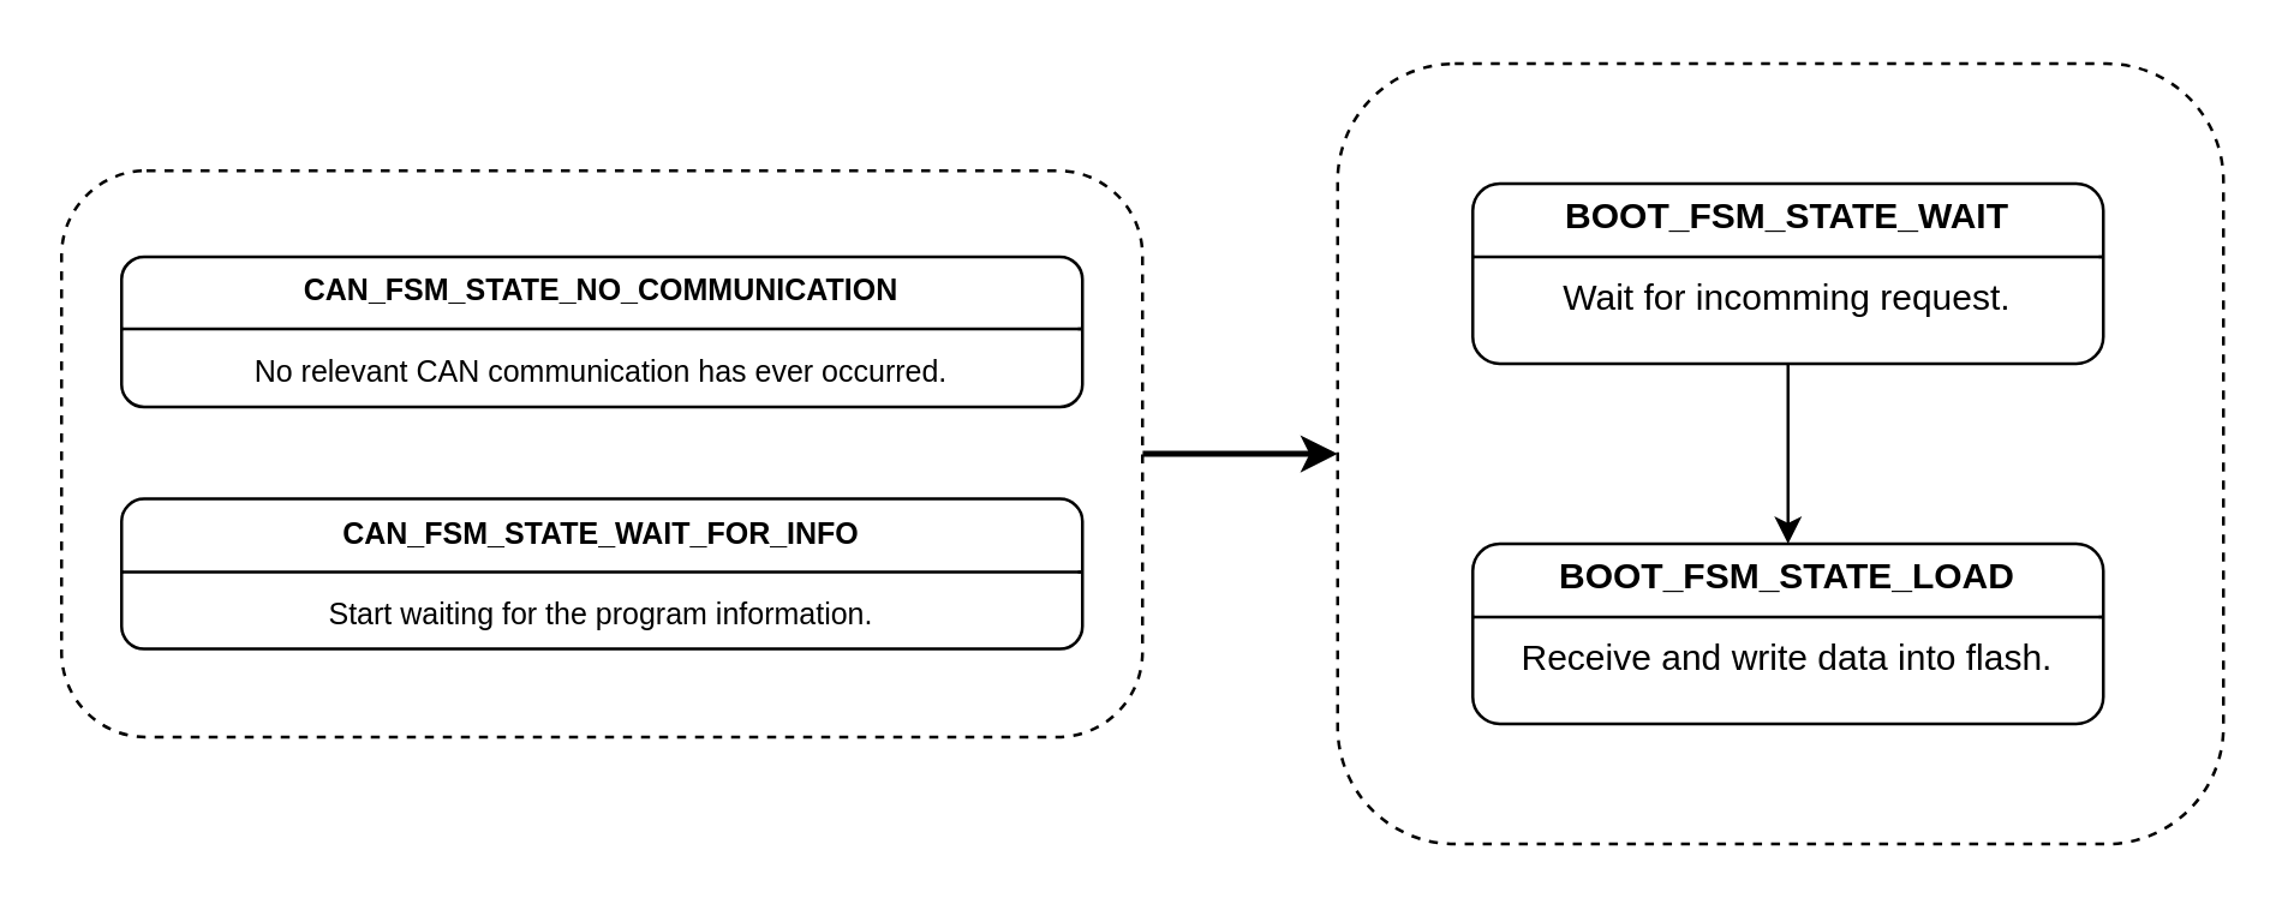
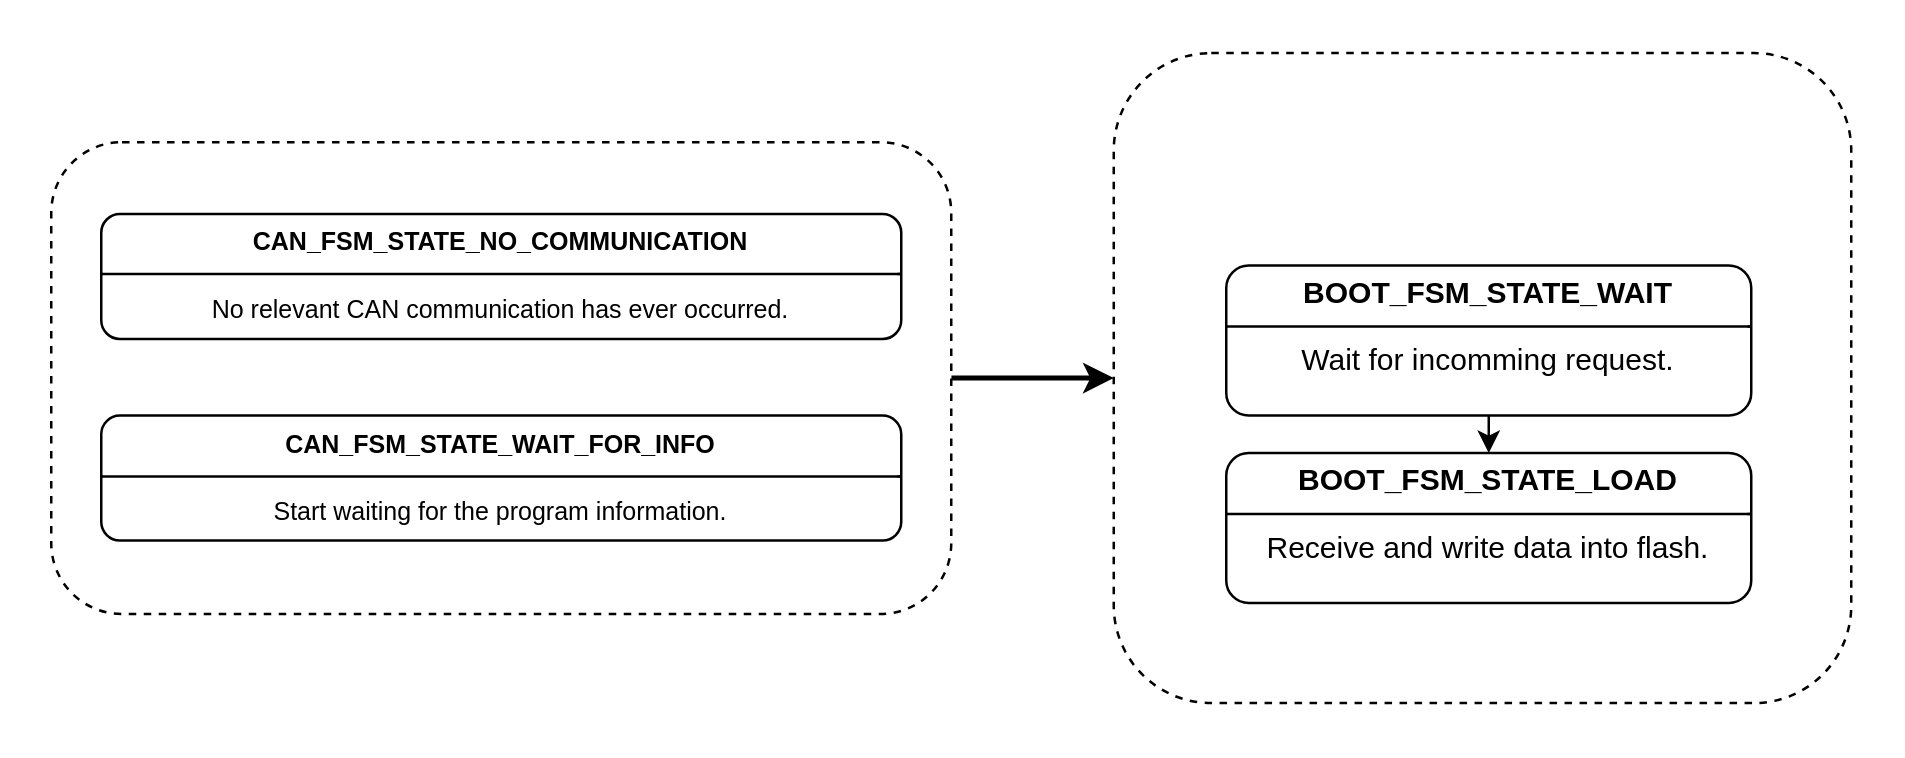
- <mxCell id="6" value="&lt;p style=&quot;margin:0px;margin-top:4px;text-align:center;&quot;&gt;&lt;b&gt;BOOT_FSM_STATE_WAIT&lt;/b&gt;&lt;br&gt;&lt;/p&gt;&lt;hr size=&quot;1&quot; style=&quot;border-style:solid;&quot;&gt;&lt;div style=&quot;text-align: center; height: 2px;&quot;&gt;Wait for incomming request.&lt;/div&gt;" style="verticalAlign=top;align=left;overflow=fill;html=1;whiteSpace=wrap;rounded=1;" parent="1" vertex="1"><mxGeometry x="490" y="60.63" width="210" height="60" as="geometry" /></mxCell>
+ <mxCell id="6" value="&lt;p style=&quot;margin:0px;margin-top:4px;text-align:center;&quot;&gt;&lt;b&gt;BOOT_FSM_STATE_WAIT&lt;/b&gt;&lt;br&gt;&lt;/p&gt;&lt;hr size=&quot;1&quot; style=&quot;border-style:solid;&quot;&gt;&lt;div style=&quot;text-align: center; height: 2px;&quot;&gt;Wait for incomming request.&lt;/div&gt;" style="verticalAlign=top;align=left;overflow=fill;html=1;whiteSpace=wrap;rounded=1;" parent="1" vertex="1"><mxGeometry x="490" y="105.63" width="210" height="60" as="geometry" /></mxCell>
